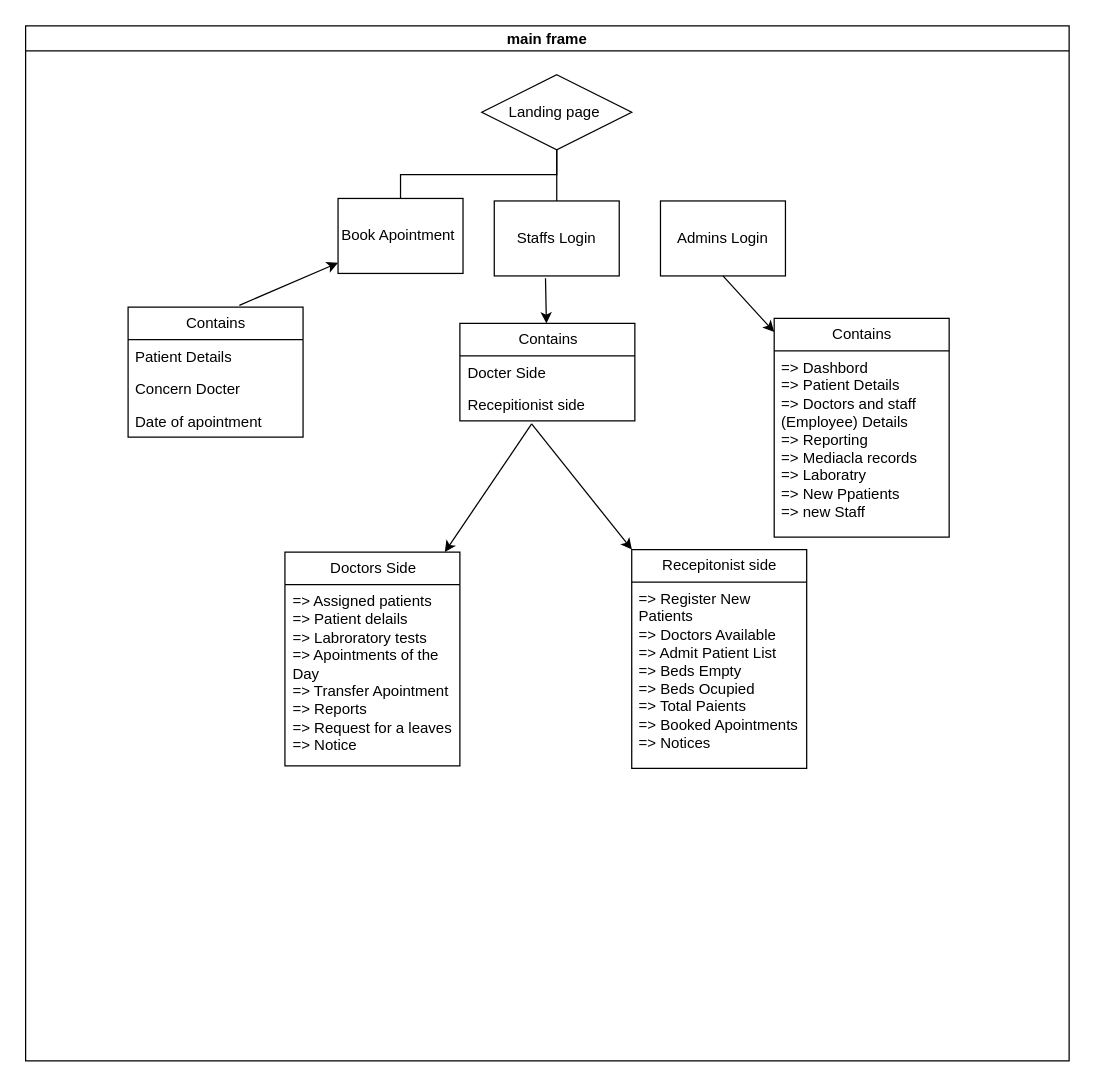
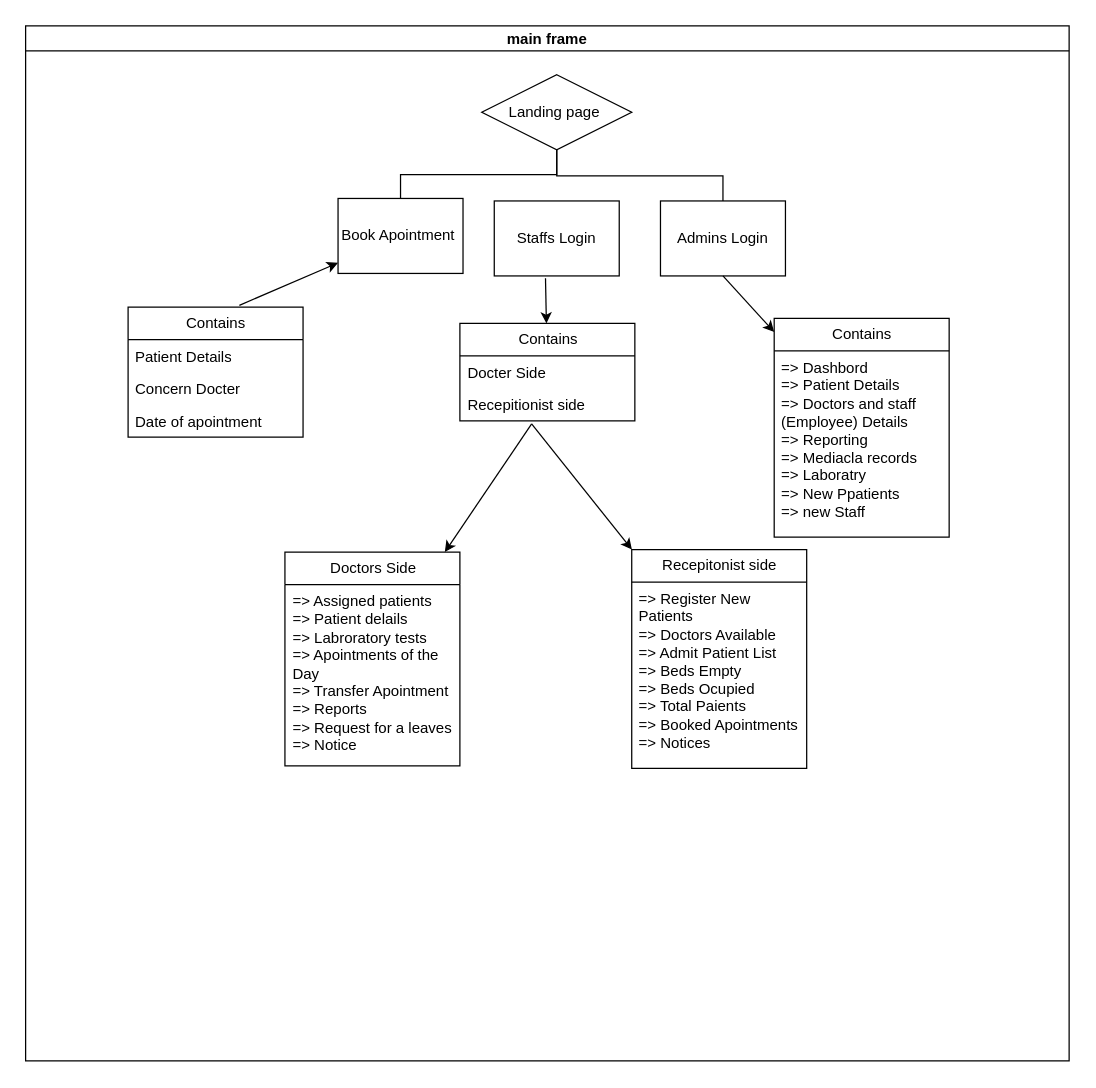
- <mxCell id="7" value="" style="edgeStyle=elbowEdgeStyle;elbow=vertical;sourcePerimeterSpacing=0;targetPerimeterSpacing=0;startArrow=none;endArrow=none;rounded=0;curved=0;" edge="1" target="8" source="4" parent="2"><mxGeometry relative="1" as="geometry"><mxPoint x="421" y="127" as="sourcePoint" /></mxGeometry></mxCell>
+ <mxCell id="7" value="" style="edgeStyle=elbowEdgeStyle;elbow=vertical;sourcePerimeterSpacing=0;targetPerimeterSpacing=0;startArrow=none;endArrow=none;rounded=0;curved=0;" edge="1" target="6" source="4" parent="2"><mxGeometry relative="1" as="geometry"><mxPoint x="421" y="127" as="sourcePoint" /></mxGeometry></mxCell>
